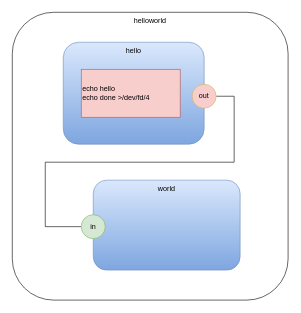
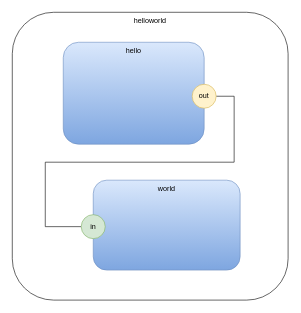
- <mxCell id="4" value="&lt;div&gt;echo hello&lt;/div&gt;&lt;div&gt;&lt;/div&gt;echo done &amp;gt;/dev/fd/4" style="rounded=0;whiteSpace=wrap;html=1;fillColor=#f8cecc;strokeColor=#b85450;align=left;" parent="1" vertex="1"><mxGeometry x="135" y="115" width="165" height="80" as="geometry" /></mxCell>
- <mxCell id="6" value="out" style="ellipse;whiteSpace=wrap;html=1;aspect=fixed;fillColor=#f8cecc;strokeColor=#d6b656;" parent="1" vertex="1"><mxGeometry x="320" y="140" width="40" height="40" as="geometry" /></mxCell>
+ <mxCell id="6" value="out" style="ellipse;whiteSpace=wrap;html=1;aspect=fixed;fillColor=#fff2cc;strokeColor=#d6b656;" parent="1" vertex="1"><mxGeometry x="320" y="140" width="40" height="40" as="geometry" /></mxCell>
